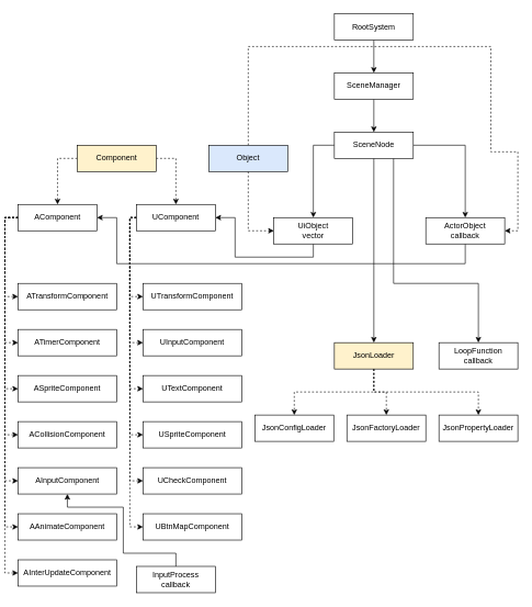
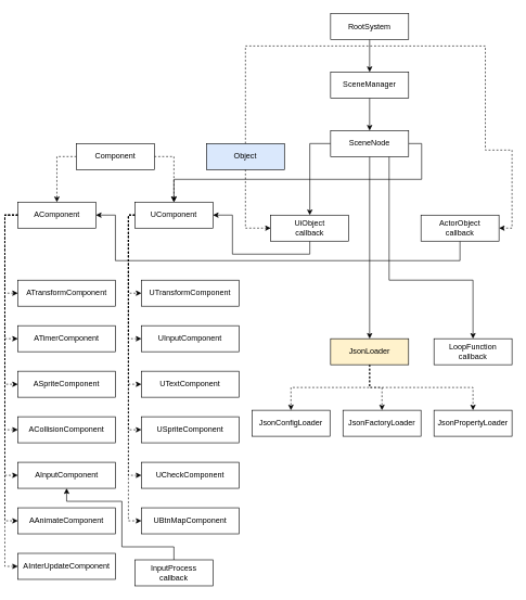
- <mxCell id="5" value="" style="edgeStyle=orthogonalEdgeStyle;rounded=0;orthogonalLoop=1;jettySize=auto;html=1;exitX=1;exitY=0.5;exitDx=0;exitDy=0;" parent="1" source="36" target="15" edge="1"><mxGeometry relative="1" as="geometry" /></mxCell>
+ <mxCell id="5" value="" style="edgeStyle=orthogonalEdgeStyle;rounded=0;orthogonalLoop=1;jettySize=auto;html=1;exitX=1;exitY=0.5;exitDx=0;exitDy=0;" parent="1" source="36" target="34" edge="1"><mxGeometry relative="1" as="geometry" /></mxCell>
- <mxCell id="19" value="Component" style="rounded=0;whiteSpace=wrap;html=1;fillColor=#fff2cc;" parent="1" vertex="1"><mxGeometry x="110" y="220" width="120" height="40" as="geometry" /></mxCell>
+ <mxCell id="19" value="Component" style="rounded=0;whiteSpace=wrap;html=1;" parent="1" vertex="1"><mxGeometry x="110" y="220" width="120" height="40" as="geometry" /></mxCell>
- <mxCell id="13" value="UiObject&lt;br&gt;vector" style="rounded=0;whiteSpace=wrap;html=1;" parent="1" vertex="1"><mxGeometry x="409" y="330" width="120" height="40" as="geometry" /></mxCell>
+ <mxCell id="13" value="UiObject&lt;br&gt;callback" style="rounded=0;whiteSpace=wrap;html=1;" parent="1" vertex="1"><mxGeometry x="409" y="330" width="120" height="40" as="geometry" /></mxCell>
